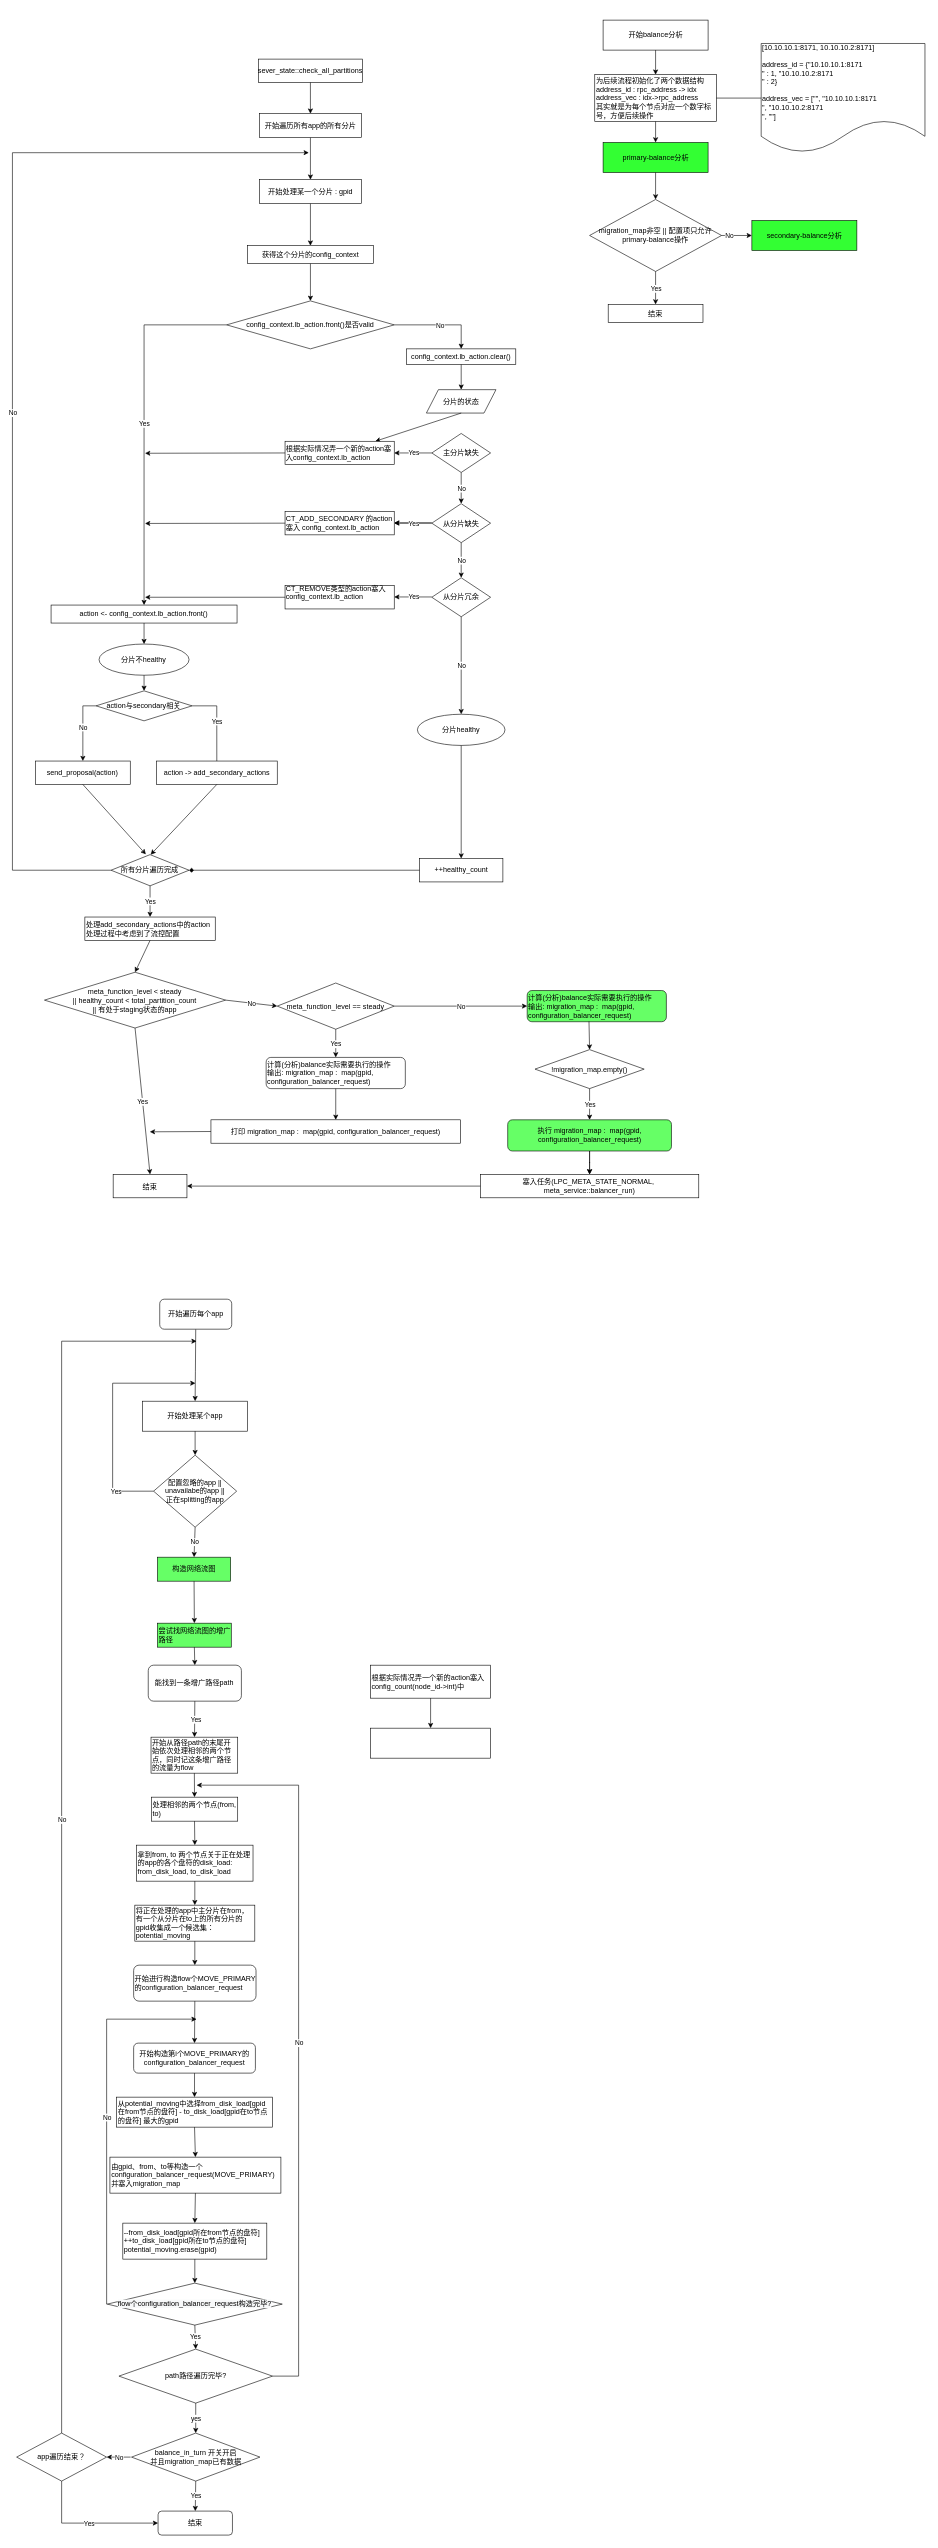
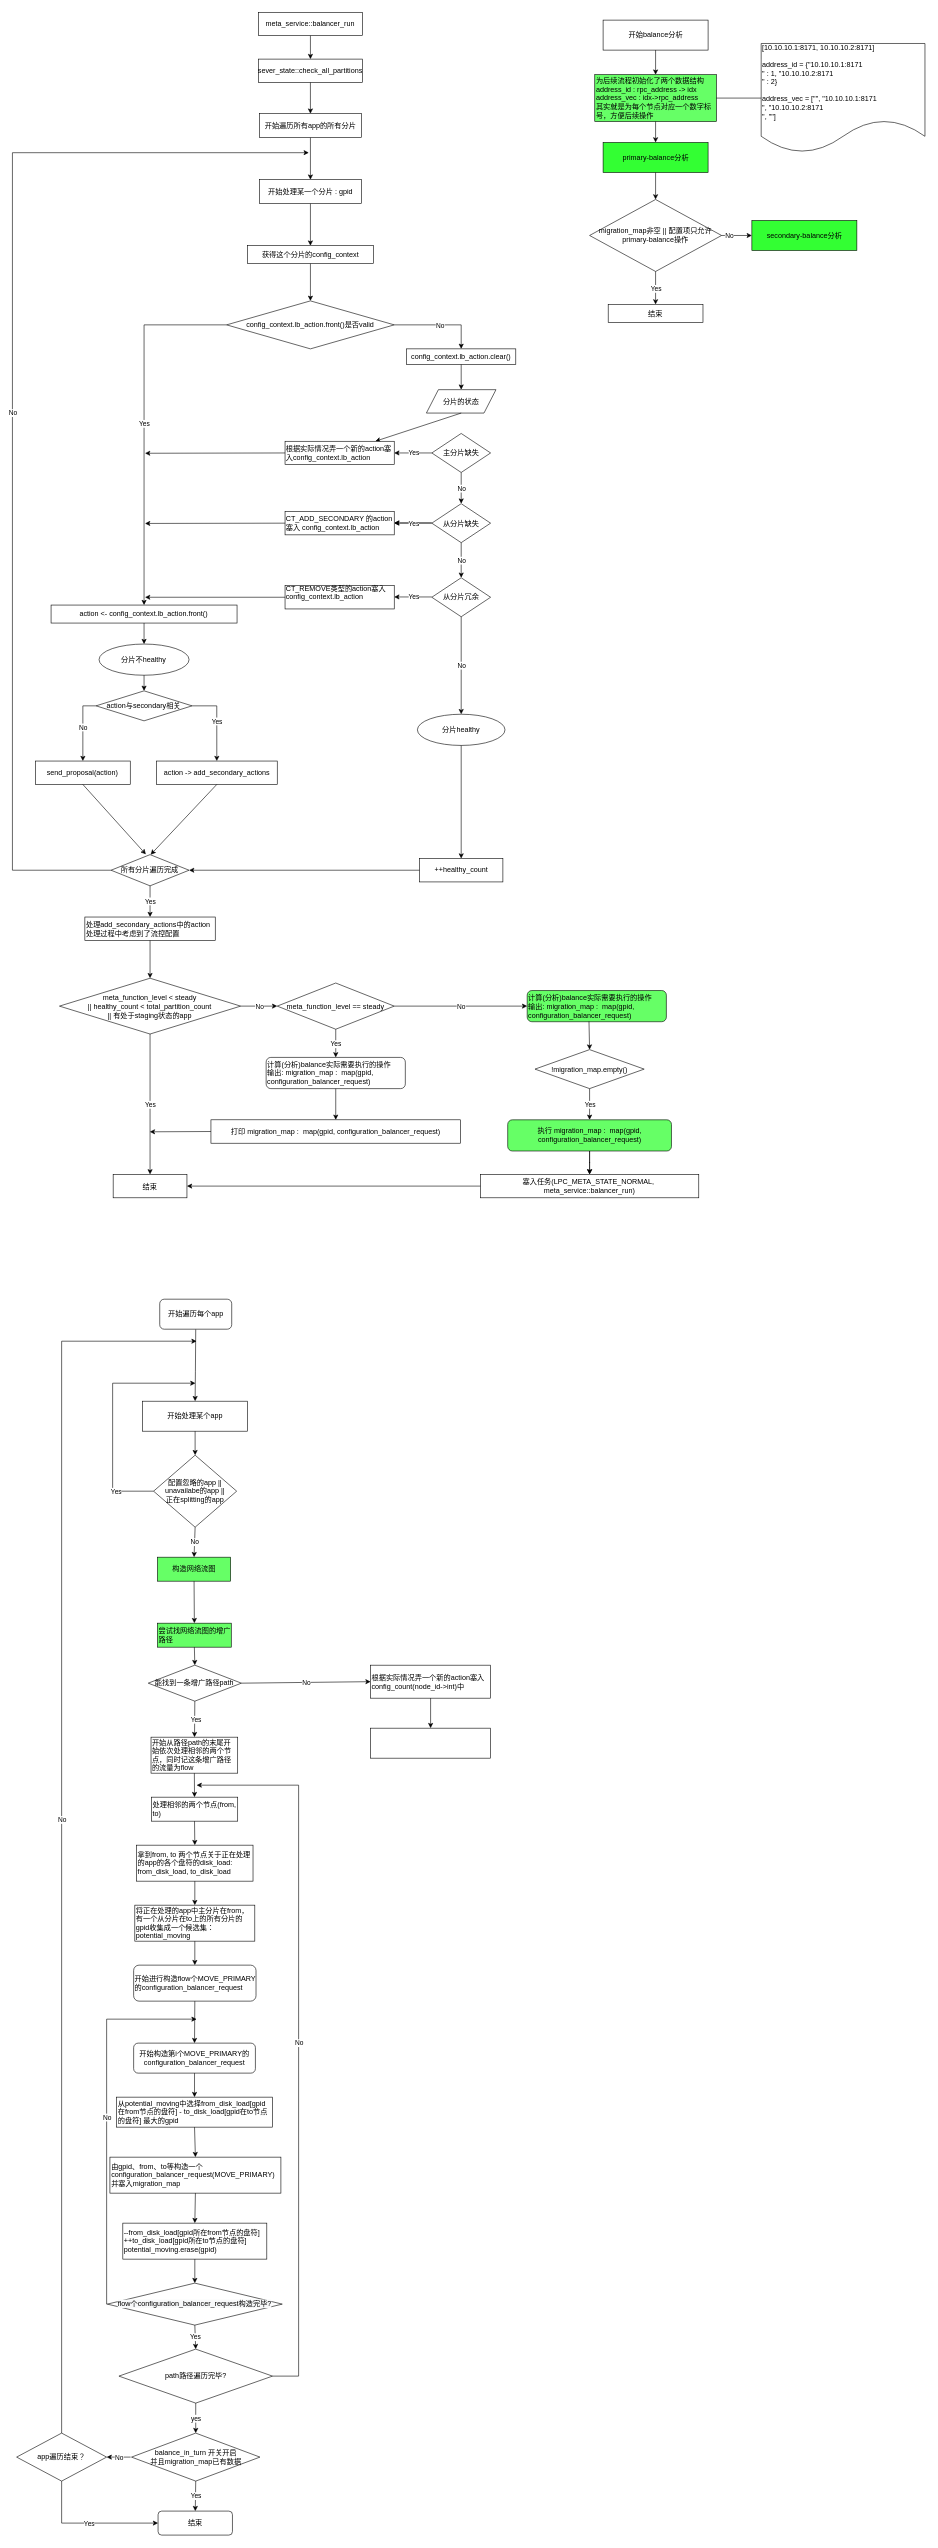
+ <mxCell id="88" value="meta_service::balancer_run" style="rounded=0;whiteSpace=wrap;html=1;fillColor=#FFFFFF;" parent="1" vertex="1"><mxGeometry x="430.04" y="20" width="173.31" height="39" as="geometry" /></mxCell>
+ <mxCell id="90" value="" style="endArrow=classic;html=1;rounded=0;exitX=0.5;exitY=1;exitDx=0;exitDy=0;entryX=0.5;entryY=0;entryDx=0;entryDy=0;" parent="1" source="88" target="89" edge="1"><mxGeometry width="50" height="50" relative="1" as="geometry"><mxPoint x="215" y="135" as="sourcePoint" /><mxPoint x="265" y="85" as="targetPoint" /></mxGeometry></mxCell>
- <mxCell id="103" value="为后续流程初始化了两个数据结构&lt;br&gt;address_id : rpc_address -&amp;gt; idx&lt;br&gt;address_vec : idx-&amp;gt;rpc_address&lt;br&gt;其实就是为每个节点对应一个数字标号，方便后续操作" style="rounded=0;whiteSpace=wrap;html=1;align=left;" vertex="1" parent="1"><mxGeometry x="990.63" y="124" width="202.75" height="78" as="geometry" /></mxCell>
+ <mxCell id="103" value="为后续流程初始化了两个数据结构&lt;br&gt;address_id : rpc_address -&amp;gt; idx&lt;br&gt;address_vec : idx-&amp;gt;rpc_address&lt;br&gt;其实就是为每个节点对应一个数字标号，方便后续操作" style="rounded=0;whiteSpace=wrap;html=1;align=left;fillColor=#66ff66;" vertex="1" parent="1"><mxGeometry x="990.63" y="124" width="202.75" height="78" as="geometry" /></mxCell>
- <mxCell id="41" value="" style="endArrow=none;html=1;rounded=0;entryX=0.5;entryY=0;entryDx=0;entryDy=0;exitX=1;exitY=0.5;exitDx=0;exitDy=0;edgeStyle=orthogonalEdgeStyle;" parent="1" source="7" target="9" edge="1"><mxGeometry relative="1" as="geometry"><mxPoint x="172.38" y="1189" as="sourcePoint" /><mxPoint x="150.38" y="1281" as="targetPoint" /></mxGeometry></mxCell>
+ <mxCell id="41" value="" style="endArrow=classic;html=1;rounded=0;entryX=0.5;entryY=0;entryDx=0;entryDy=0;exitX=1;exitY=0.5;exitDx=0;exitDy=0;edgeStyle=orthogonalEdgeStyle;" parent="1" source="7" target="9" edge="1"><mxGeometry relative="1" as="geometry"><mxPoint x="172.38" y="1189" as="sourcePoint" /><mxPoint x="150.38" y="1281" as="targetPoint" /></mxGeometry></mxCell>
- <mxCell id="54" value="" style="endArrow=diamond;html=1;rounded=0;exitX=0;exitY=0.5;exitDx=0;exitDy=0;entryX=1;entryY=0.5;entryDx=0;entryDy=0;" parent="1" source="43" target="49" edge="1"><mxGeometry relative="1" as="geometry"><mxPoint x="527" y="1229" as="sourcePoint" /><mxPoint x="627" y="1229" as="targetPoint" /></mxGeometry></mxCell>
+ <mxCell id="54" value="" style="endArrow=classic;html=1;rounded=0;exitX=0;exitY=0.5;exitDx=0;exitDy=0;entryX=1;entryY=0.5;entryDx=0;entryDy=0;" parent="1" source="43" target="49" edge="1"><mxGeometry relative="1" as="geometry"><mxPoint x="527" y="1229" as="sourcePoint" /><mxPoint x="627" y="1229" as="targetPoint" /></mxGeometry></mxCell>
- <mxCell id="10" value="meta_function_level &amp;lt; steady&lt;br&gt;|| healthy_count &amp;lt; total_partition_count&lt;br&gt;|| 有处于staging状态的app" style="rhombus;whiteSpace=wrap;html=1;align=center;" parent="1" vertex="1"><mxGeometry x="73.38" y="1620" width="302" height="93" as="geometry" /></mxCell>
+ <mxCell id="10" value="meta_function_level &amp;lt; steady&lt;br&gt;|| healthy_count &amp;lt; total_partition_count&lt;br&gt;|| 有处于staging状态的app" style="rhombus;whiteSpace=wrap;html=1;align=center;" parent="1" vertex="1"><mxGeometry x="98.38" y="1630" width="302" height="93" as="geometry" /></mxCell>
- <mxCell id="118" value="能找到一条增广路径path" style="whiteSpace=wrap;html=1;fillColor=#FFFFFF;rounded=1;" vertex="1" parent="1"><mxGeometry x="246.38" y="2775" width="155.25" height="60" as="geometry" /></mxCell>
+ <mxCell id="118" value="能找到一条增广路径path" style="rhombus;whiteSpace=wrap;html=1;fillColor=#FFFFFF;" vertex="1" parent="1"><mxGeometry x="246.38" y="2775" width="155.25" height="60" as="geometry" /></mxCell>
+ <mxCell id="162" value="" style="endArrow=classic;html=1;rounded=0;exitX=1;exitY=0.5;exitDx=0;exitDy=0;entryX=0;entryY=0.5;entryDx=0;entryDy=0;" edge="1" parent="1" source="118" target="164"><mxGeometry relative="1" as="geometry"><mxPoint x="517" y="2825" as="sourcePoint" /><mxPoint x="577" y="2805" as="targetPoint" /></mxGeometry></mxCell>
+ <mxCell id="163" value="No" style="edgeLabel;resizable=0;html=1;align=center;verticalAlign=middle;fillColor=#FFFFFF;" connectable="0" vertex="1" parent="162"><mxGeometry relative="1" as="geometry" /></mxCell>
